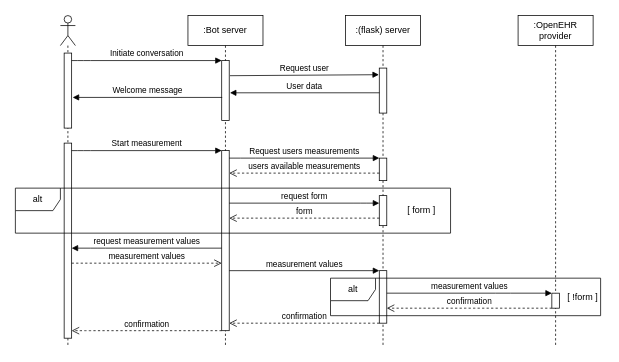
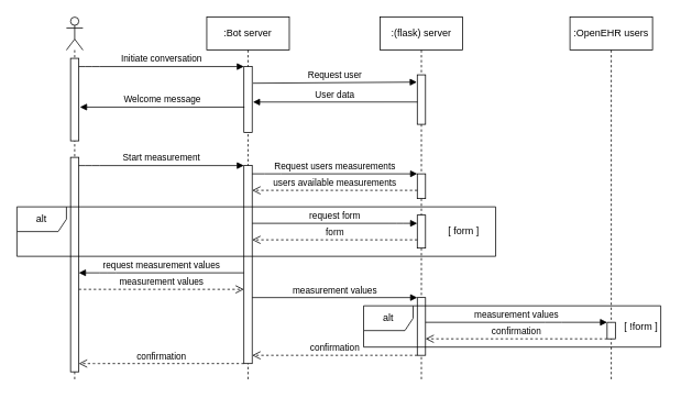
- <mxCell id="11" value=":OpenEHR provider" style="shape=umlLifeline;perimeter=lifelinePerimeter;whiteSpace=wrap;html=1;container=1;collapsible=0;recursiveResize=0;outlineConnect=0;" parent="1" vertex="1"><mxGeometry x="690" y="20" width="100" height="440" as="geometry" /></mxCell>
+ <mxCell id="11" value=":OpenEHR users" style="shape=umlLifeline;perimeter=lifelinePerimeter;whiteSpace=wrap;html=1;container=1;collapsible=0;recursiveResize=0;outlineConnect=0;" parent="1" vertex="1"><mxGeometry x="690" y="20" width="100" height="440" as="geometry" /></mxCell>
